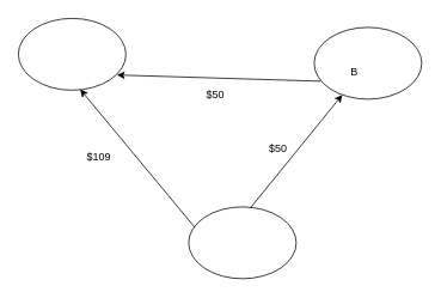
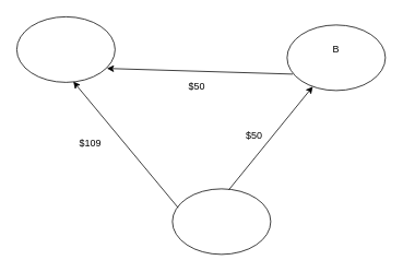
- <mxCell id="11" value="B" style="text;html=1;align=center;verticalAlign=middle;whiteSpace=wrap;rounded=0;" vertex="1" parent="1"><mxGeometry x="365" y="65" width="60" height="30" as="geometry" /></mxCell>
+ <mxCell id="11" value="B" style="text;html=1;align=center;verticalAlign=middle;whiteSpace=wrap;rounded=0;" vertex="1" parent="1"><mxGeometry x="380" y="45" width="60" height="30" as="geometry" /></mxCell>
